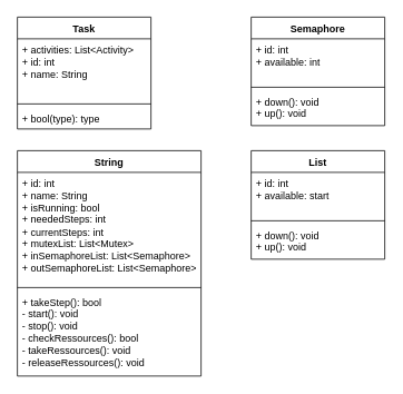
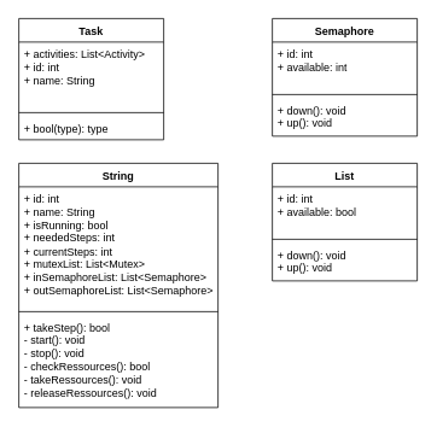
- <mxCell id="11" value="&lt;div&gt;+ id: int&lt;br&gt;&lt;/div&gt;&lt;div&gt;+ available: start&lt;br&gt;&lt;/div&gt;" style="text;strokeColor=none;fillColor=none;align=left;verticalAlign=top;spacingLeft=4;spacingRight=4;overflow=hidden;rotatable=0;points=[[0,0.5],[1,0.5]];portConstraint=eastwest;whiteSpace=wrap;html=1;" vertex="1" parent="10"><mxGeometry y="26" width="160" height="54" as="geometry" /></mxCell>
+ <mxCell id="11" value="&lt;div&gt;+ id: int&lt;br&gt;&lt;/div&gt;&lt;div&gt;+ available: bool&lt;br&gt;&lt;/div&gt;" style="text;strokeColor=none;fillColor=none;align=left;verticalAlign=top;spacingLeft=4;spacingRight=4;overflow=hidden;rotatable=0;points=[[0,0.5],[1,0.5]];portConstraint=eastwest;whiteSpace=wrap;html=1;" vertex="1" parent="10"><mxGeometry y="26" width="160" height="54" as="geometry" /></mxCell>
